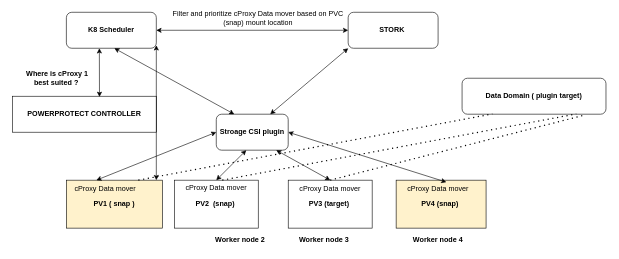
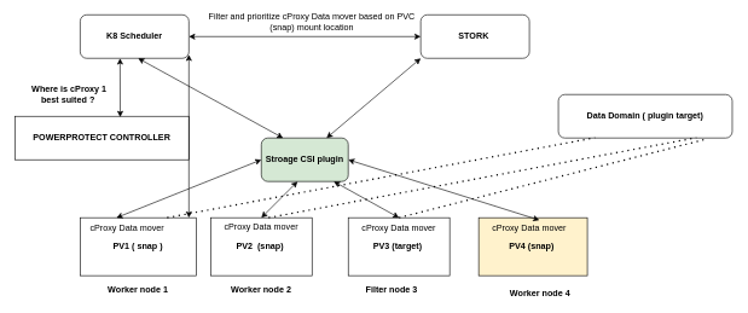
- <mxCell id="4" value="&lt;b&gt;Stroage CSI plugin&lt;/b&gt;" style="rounded=1;whiteSpace=wrap;html=1;" parent="1" vertex="1"><mxGeometry x="360" y="190" width="120" height="60" as="geometry" /></mxCell>
+ <mxCell id="4" value="&lt;b&gt;Stroage CSI plugin&lt;/b&gt;" style="rounded=1;whiteSpace=wrap;html=1;fillColor=#d5e8d4;" parent="1" vertex="1"><mxGeometry x="360" y="190" width="120" height="60" as="geometry" /></mxCell>
- <mxCell id="8" value="&lt;b&gt;PV1 ( snap )&lt;/b&gt;" style="rounded=0;whiteSpace=wrap;html=1;fillColor=#fff2cc;" parent="1" vertex="1"><mxGeometry x="110" y="300" width="160" height="80" as="geometry" /></mxCell>
+ <mxCell id="8" value="&lt;b&gt;PV1 ( snap )&lt;/b&gt;" style="rounded=0;whiteSpace=wrap;html=1;" parent="1" vertex="1"><mxGeometry x="110" y="300" width="160" height="80" as="geometry" /></mxCell>
+ <mxCell id="22" value="&lt;b&gt;Worker node 1&lt;/b&gt;" style="text;html=1;strokeColor=none;fillColor=none;align=center;verticalAlign=middle;whiteSpace=wrap;rounded=0;" parent="1" vertex="1"><mxGeometry x="140" y="390" width="100" height="20" as="geometry" /></mxCell>
- <mxCell id="23" value="&lt;b&gt;Worker node 2&lt;/b&gt;" style="text;html=1;strokeColor=none;fillColor=none;align=center;verticalAlign=middle;whiteSpace=wrap;rounded=0;" parent="1" vertex="1"><mxGeometry x="350" y="390" width="100" height="20" as="geometry" /></mxCell>
+ <mxCell id="23" value="&lt;b&gt;Worker node 2&lt;/b&gt;" style="text;html=1;strokeColor=none;fillColor=none;align=center;verticalAlign=middle;whiteSpace=wrap;rounded=0;" parent="1" vertex="1"><mxGeometry x="310" y="390" width="100" height="20" as="geometry" /></mxCell>
- <mxCell id="24" value="&lt;b&gt;Worker node 3&lt;/b&gt;" style="text;html=1;strokeColor=none;fillColor=none;align=center;verticalAlign=middle;whiteSpace=wrap;rounded=0;" parent="1" vertex="1"><mxGeometry x="490" y="390" width="100" height="20" as="geometry" /></mxCell>
+ <mxCell id="24" value="&lt;b&gt;Filter node 3&lt;/b&gt;" style="text;html=1;strokeColor=none;fillColor=none;align=center;verticalAlign=middle;whiteSpace=wrap;rounded=0;" parent="1" vertex="1"><mxGeometry x="490" y="390" width="100" height="20" as="geometry" /></mxCell>
- <mxCell id="25" value="&lt;b&gt;Worker node 4&lt;/b&gt;" style="text;html=1;strokeColor=none;fillColor=none;align=center;verticalAlign=middle;whiteSpace=wrap;rounded=0;" parent="1" vertex="1"><mxGeometry x="680" y="390" width="100" height="20" as="geometry" /></mxCell>
+ <mxCell id="25" value="&lt;b&gt;Worker node 4&lt;/b&gt;" style="text;html=1;strokeColor=none;fillColor=none;align=center;verticalAlign=middle;whiteSpace=wrap;rounded=0;" parent="1" vertex="1"><mxGeometry x="695" y="395" width="100" height="20" as="geometry" /></mxCell>
